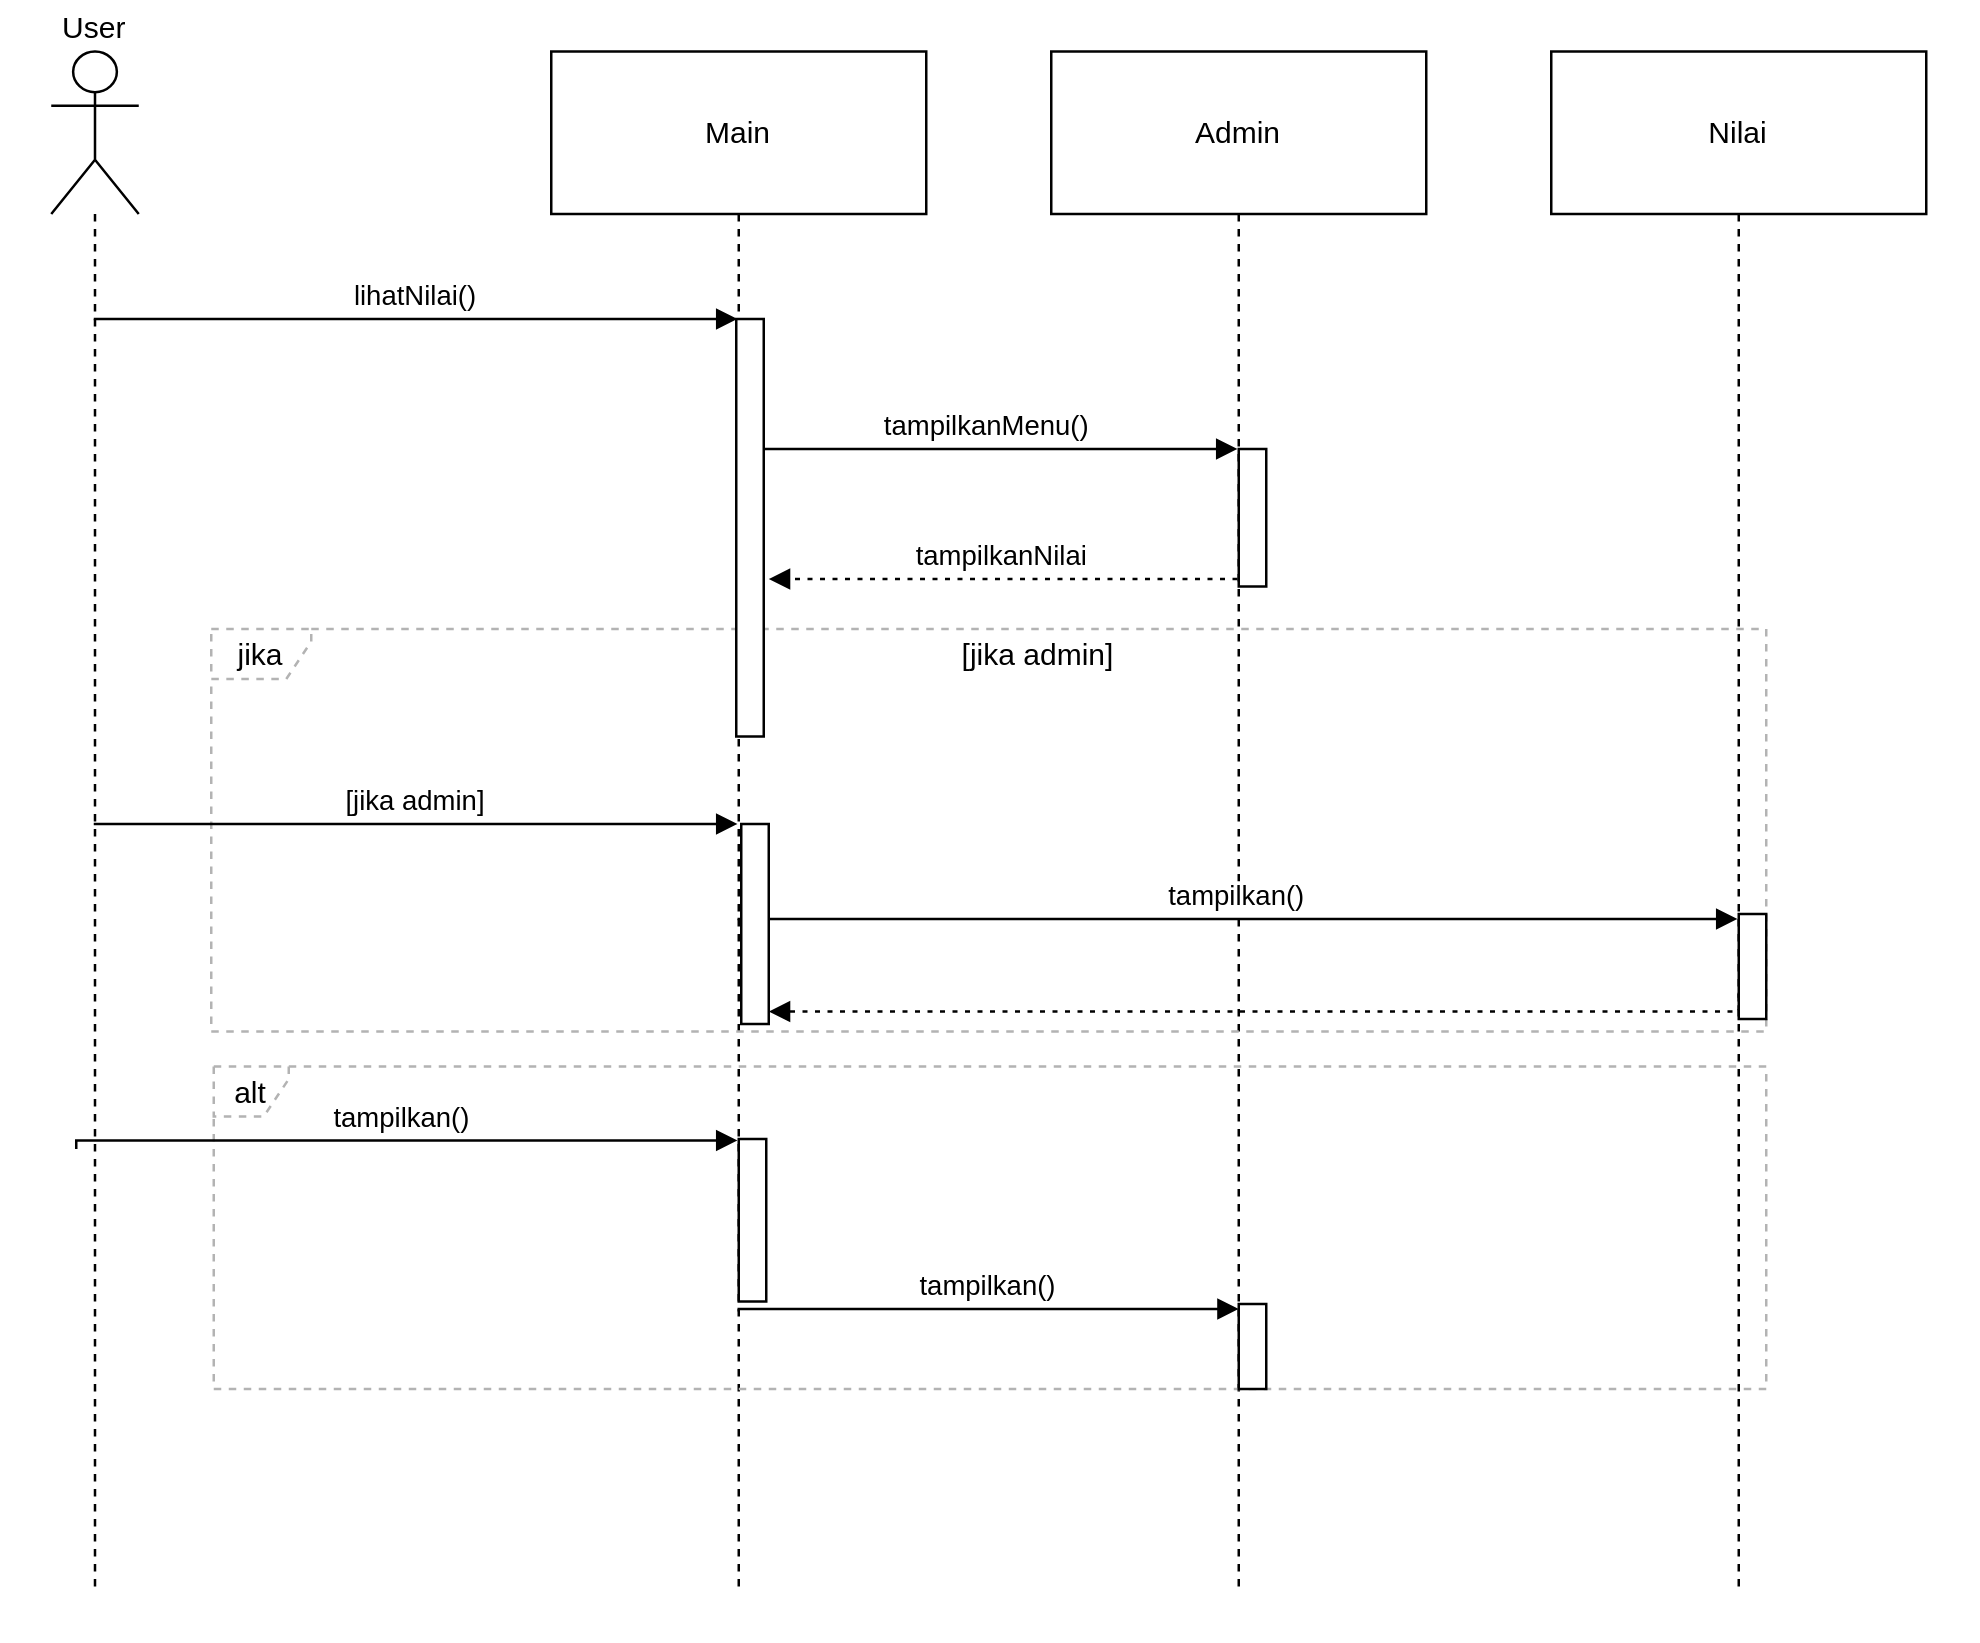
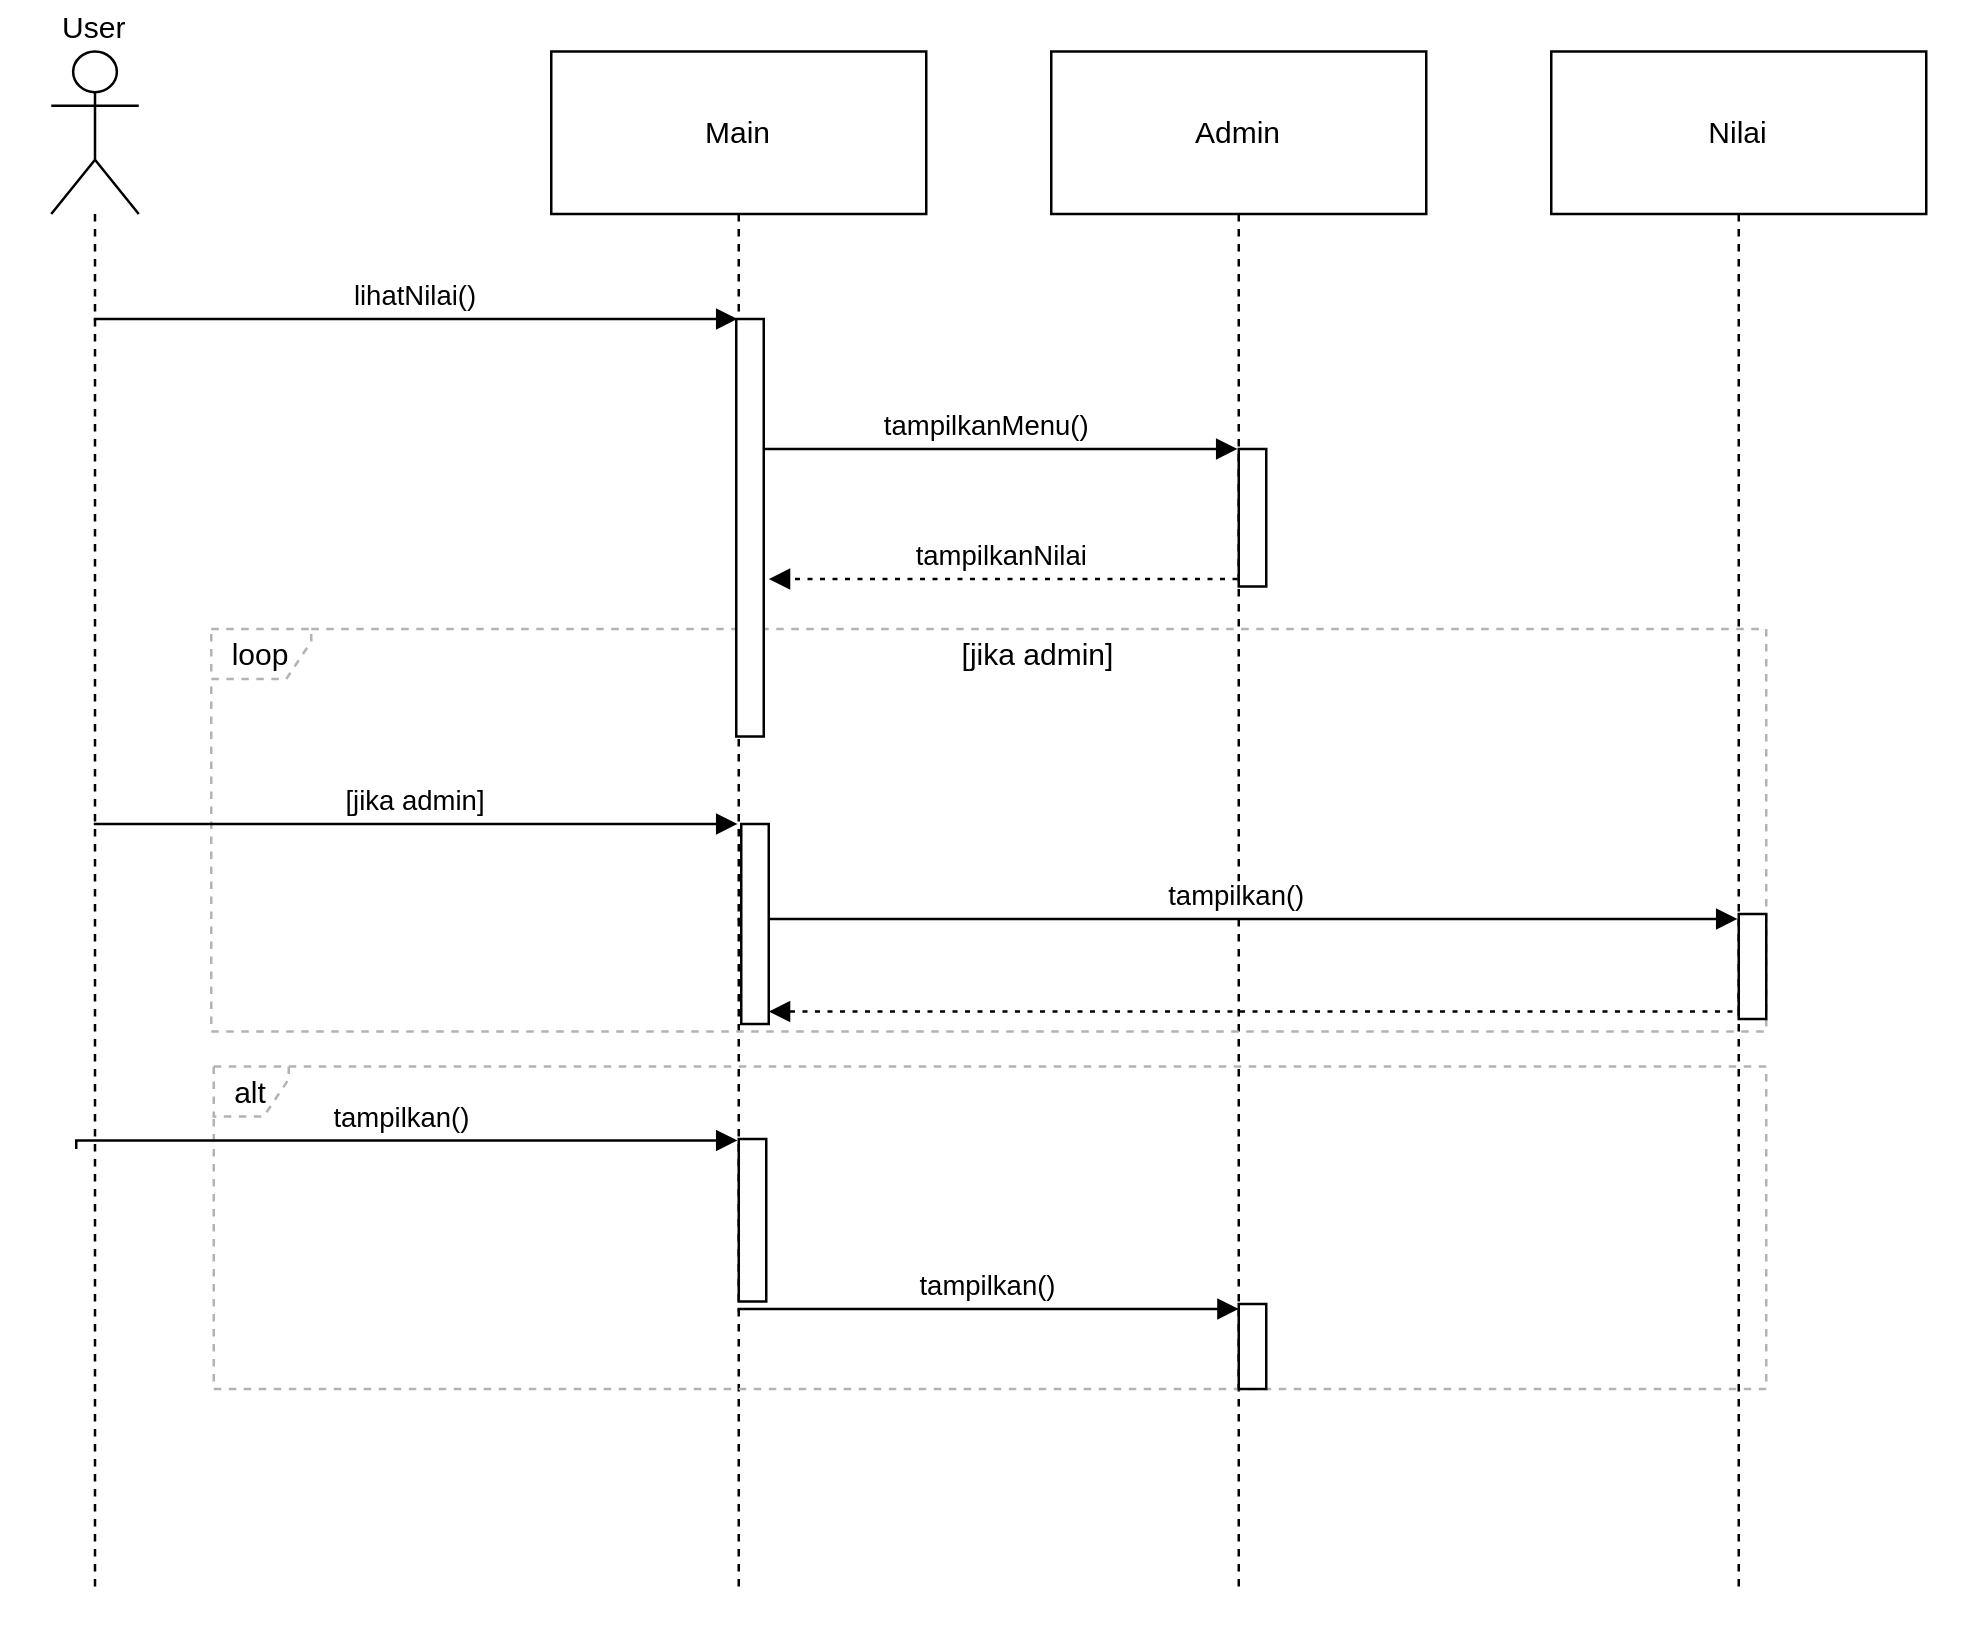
- <mxCell id="6" value="jika" style="shape=umlFrame;dashed=1;pointerEvents=0;dropTarget=0;strokeColor=#B3B3B3;height=20;width=40" vertex="1" parent="1"><mxGeometry x="84" y="251" width="622" height="161" as="geometry" /></mxCell>
+ <mxCell id="6" value="loop" style="shape=umlFrame;dashed=1;pointerEvents=0;dropTarget=0;strokeColor=#B3B3B3;height=20;width=40" vertex="1" parent="1"><mxGeometry x="84" y="251" width="622" height="161" as="geometry" /></mxCell>
